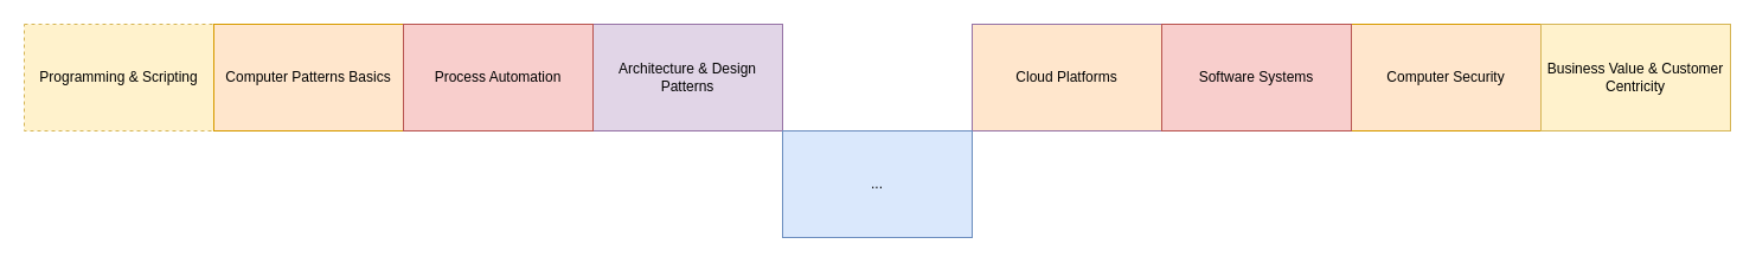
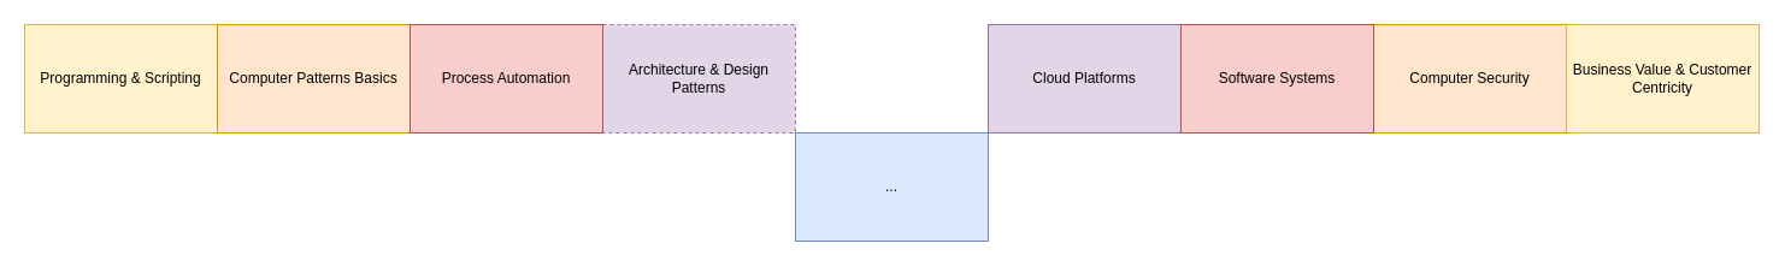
- <mxCell id="2" value="Programming &amp;amp; Scripting" style="rounded=0;whiteSpace=wrap;html=1;fillColor=#fff2cc;strokeColor=#d6b656;dashed=1;" parent="1" vertex="1"><mxGeometry x="20" y="20" width="160" height="90" as="geometry" /></mxCell>
+ <mxCell id="2" value="Programming &amp;amp; Scripting" style="rounded=0;whiteSpace=wrap;html=1;fillColor=#fff2cc;strokeColor=#d6b656;" parent="1" vertex="1"><mxGeometry x="20" y="20" width="160" height="90" as="geometry" /></mxCell>
- <mxCell id="3" value="Architecture &amp;amp; Design Patterns" style="rounded=0;whiteSpace=wrap;html=1;fillColor=#e1d5e7;strokeColor=#9673a6;" parent="1" vertex="1"><mxGeometry x="500" y="20" width="160" height="90" as="geometry" /></mxCell>
+ <mxCell id="3" value="Architecture &amp;amp; Design Patterns" style="rounded=0;whiteSpace=wrap;html=1;fillColor=#e1d5e7;strokeColor=#9673a6;dashed=1;" parent="1" vertex="1"><mxGeometry x="500" y="20" width="160" height="90" as="geometry" /></mxCell>
- <mxCell id="5" value="Cloud Platforms" style="rounded=0;whiteSpace=wrap;html=1;fillColor=#ffe6cc;strokeColor=#9673a6;" parent="1" vertex="1"><mxGeometry x="820" y="20" width="160" height="90" as="geometry" /></mxCell>
+ <mxCell id="5" value="Cloud Platforms" style="rounded=0;whiteSpace=wrap;html=1;fillColor=#e1d5e7;strokeColor=#9673a6;" parent="1" vertex="1"><mxGeometry x="820" y="20" width="160" height="90" as="geometry" /></mxCell>
